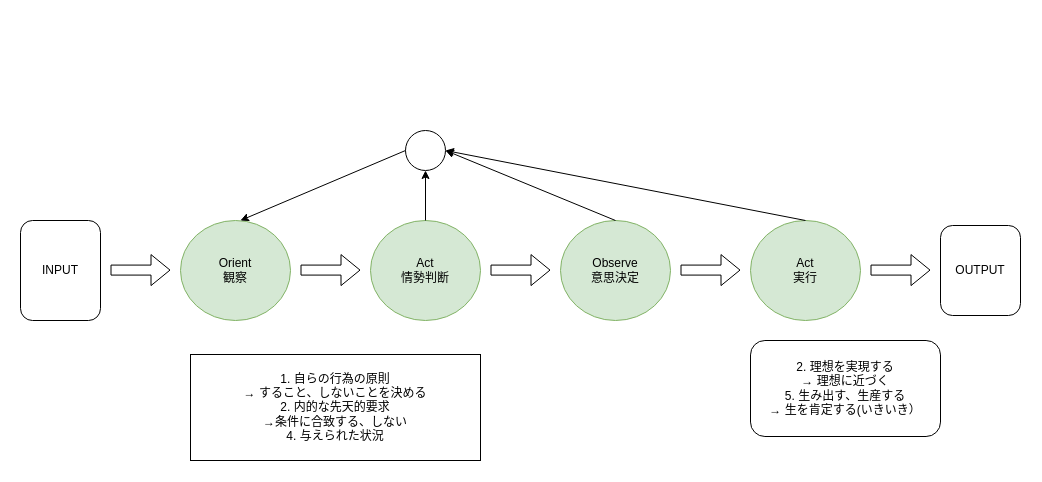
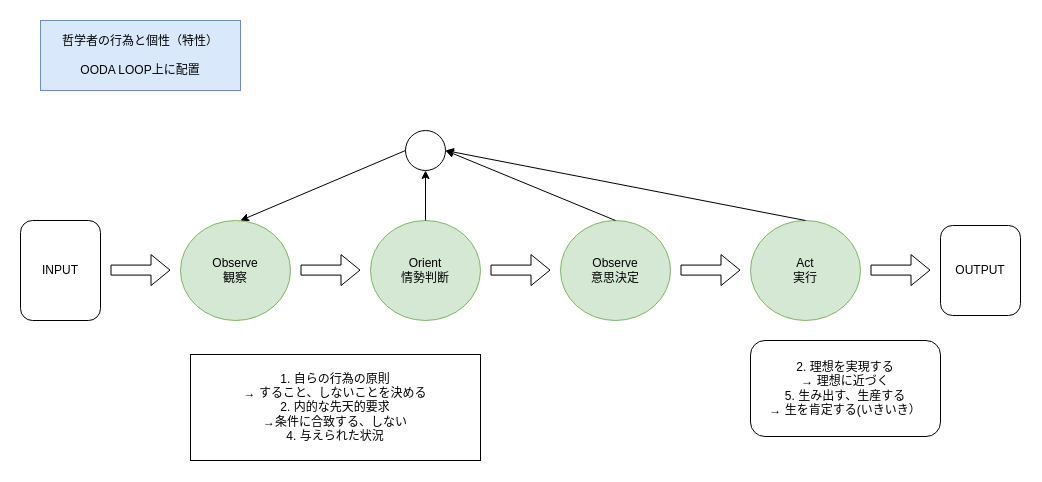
+ <mxCell id="2" value="哲学者の行為と個性（特性）&lt;div&gt;&lt;br&gt;&lt;/div&gt;&lt;div&gt;OODA LOOP上に配置&lt;/div&gt;" style="text;html=1;align=center;verticalAlign=middle;whiteSpace=wrap;rounded=0;fillColor=#dae8fc;strokeColor=#6c8ebf;" vertex="1" parent="1"><mxGeometry x="40" y="20" width="200" height="70" as="geometry" /></mxCell>
- <mxCell id="4" value="Orient&lt;div&gt;観察&lt;/div&gt;" style="ellipse;whiteSpace=wrap;html=1;fillColor=#d5e8d4;strokeColor=#82b366;" vertex="1" parent="1"><mxGeometry x="180" y="220" width="110" height="100" as="geometry" /></mxCell>
+ <mxCell id="4" value="Observe&lt;div&gt;観察&lt;/div&gt;" style="ellipse;whiteSpace=wrap;html=1;fillColor=#d5e8d4;strokeColor=#82b366;" vertex="1" parent="1"><mxGeometry x="180" y="220" width="110" height="100" as="geometry" /></mxCell>
- <mxCell id="3" value="Act&lt;div&gt;情勢判断&lt;/div&gt;" style="ellipse;whiteSpace=wrap;html=1;fillColor=#d5e8d4;strokeColor=#82b366;" vertex="1" parent="1"><mxGeometry x="370" y="220" width="110" height="100" as="geometry" /></mxCell>
+ <mxCell id="3" value="Orient&lt;div&gt;情勢判断&lt;/div&gt;" style="ellipse;whiteSpace=wrap;html=1;fillColor=#d5e8d4;strokeColor=#82b366;" vertex="1" parent="1"><mxGeometry x="370" y="220" width="110" height="100" as="geometry" /></mxCell>
